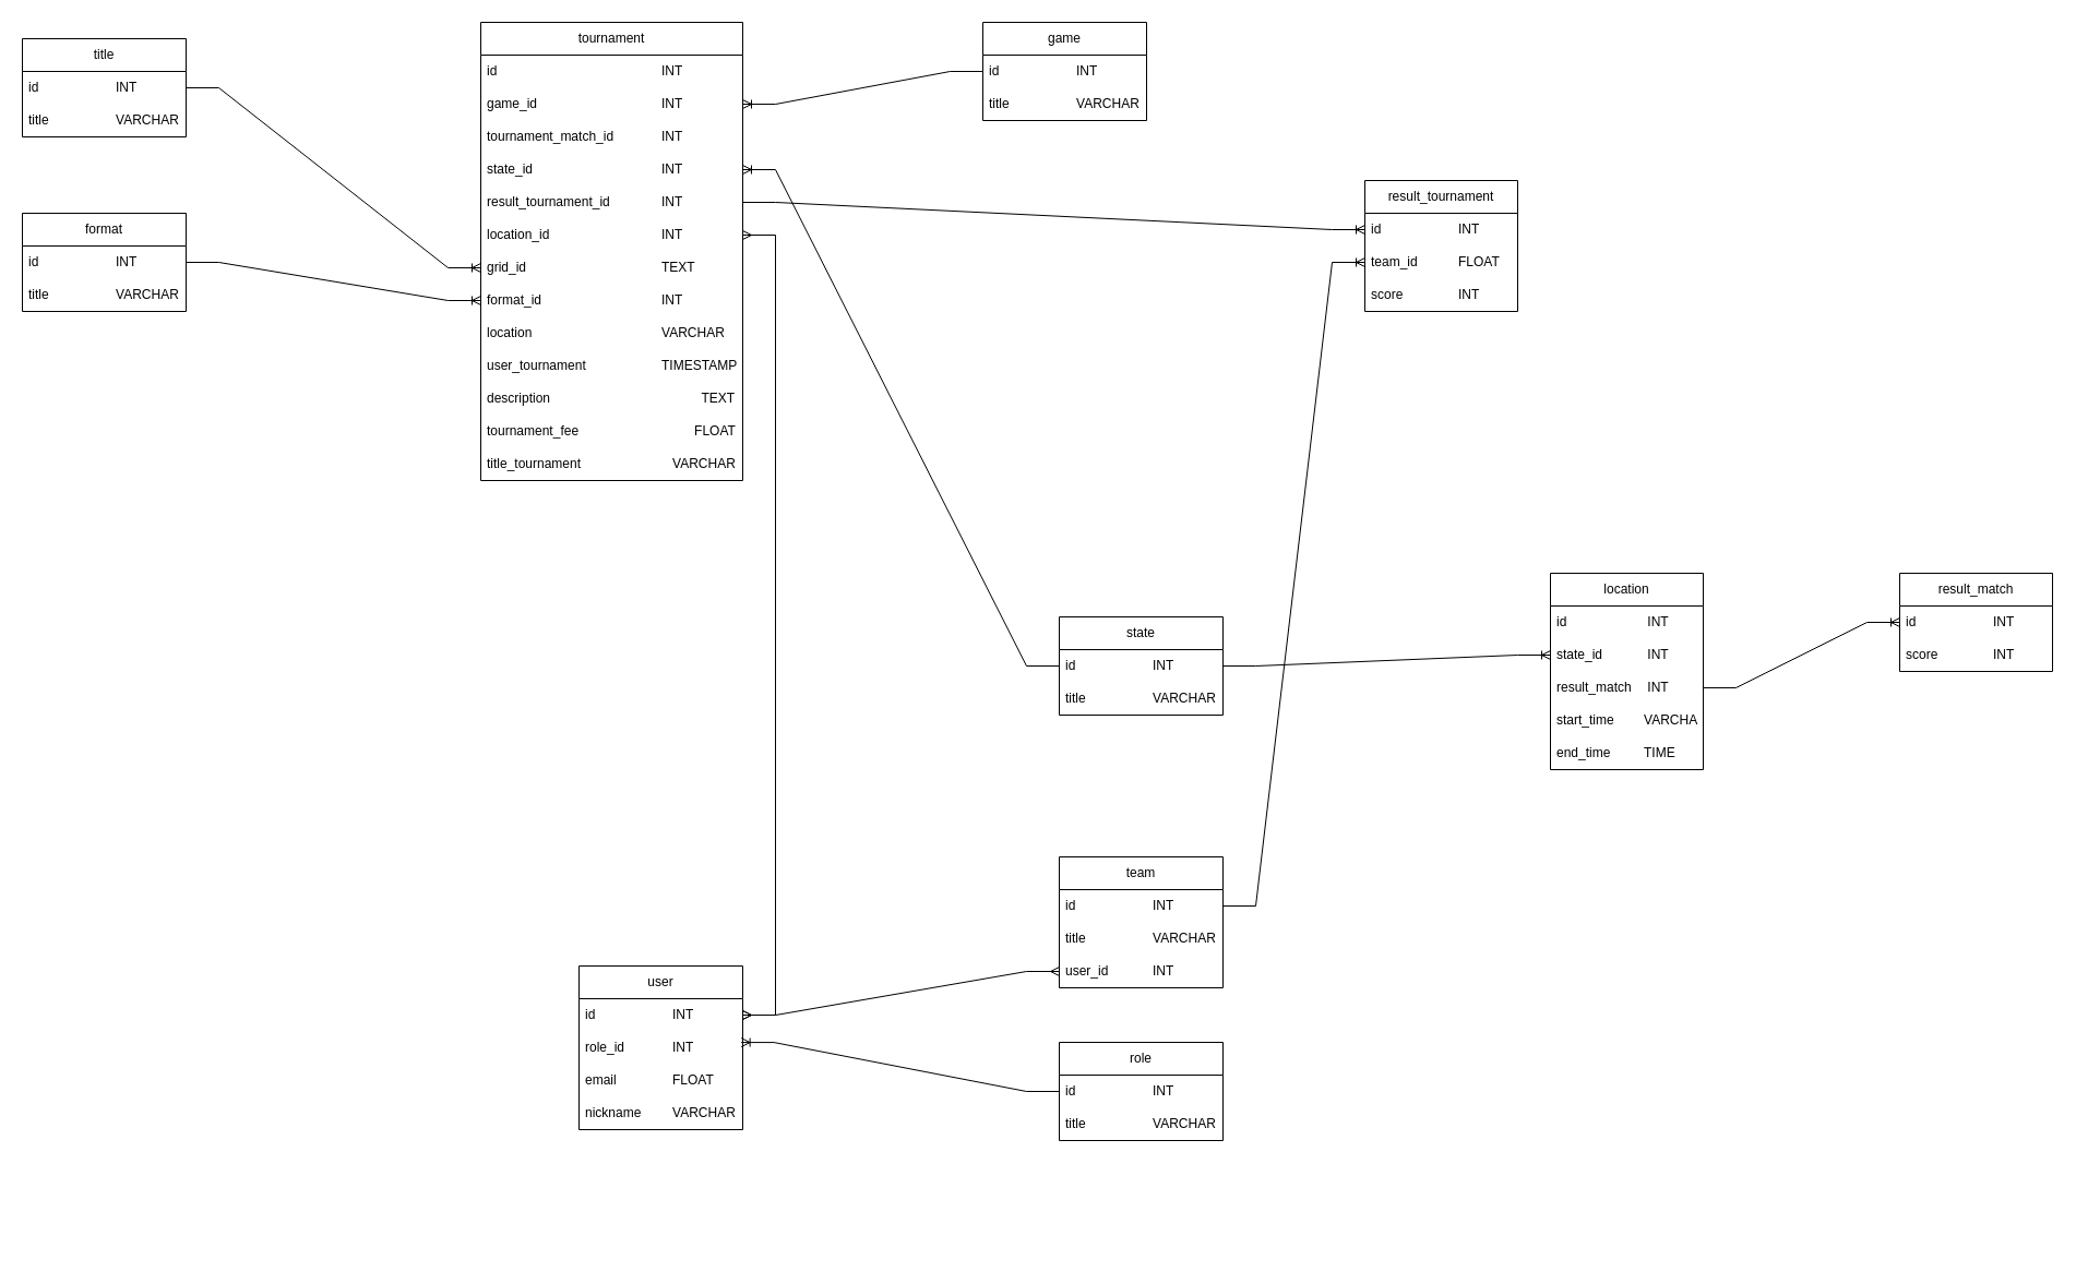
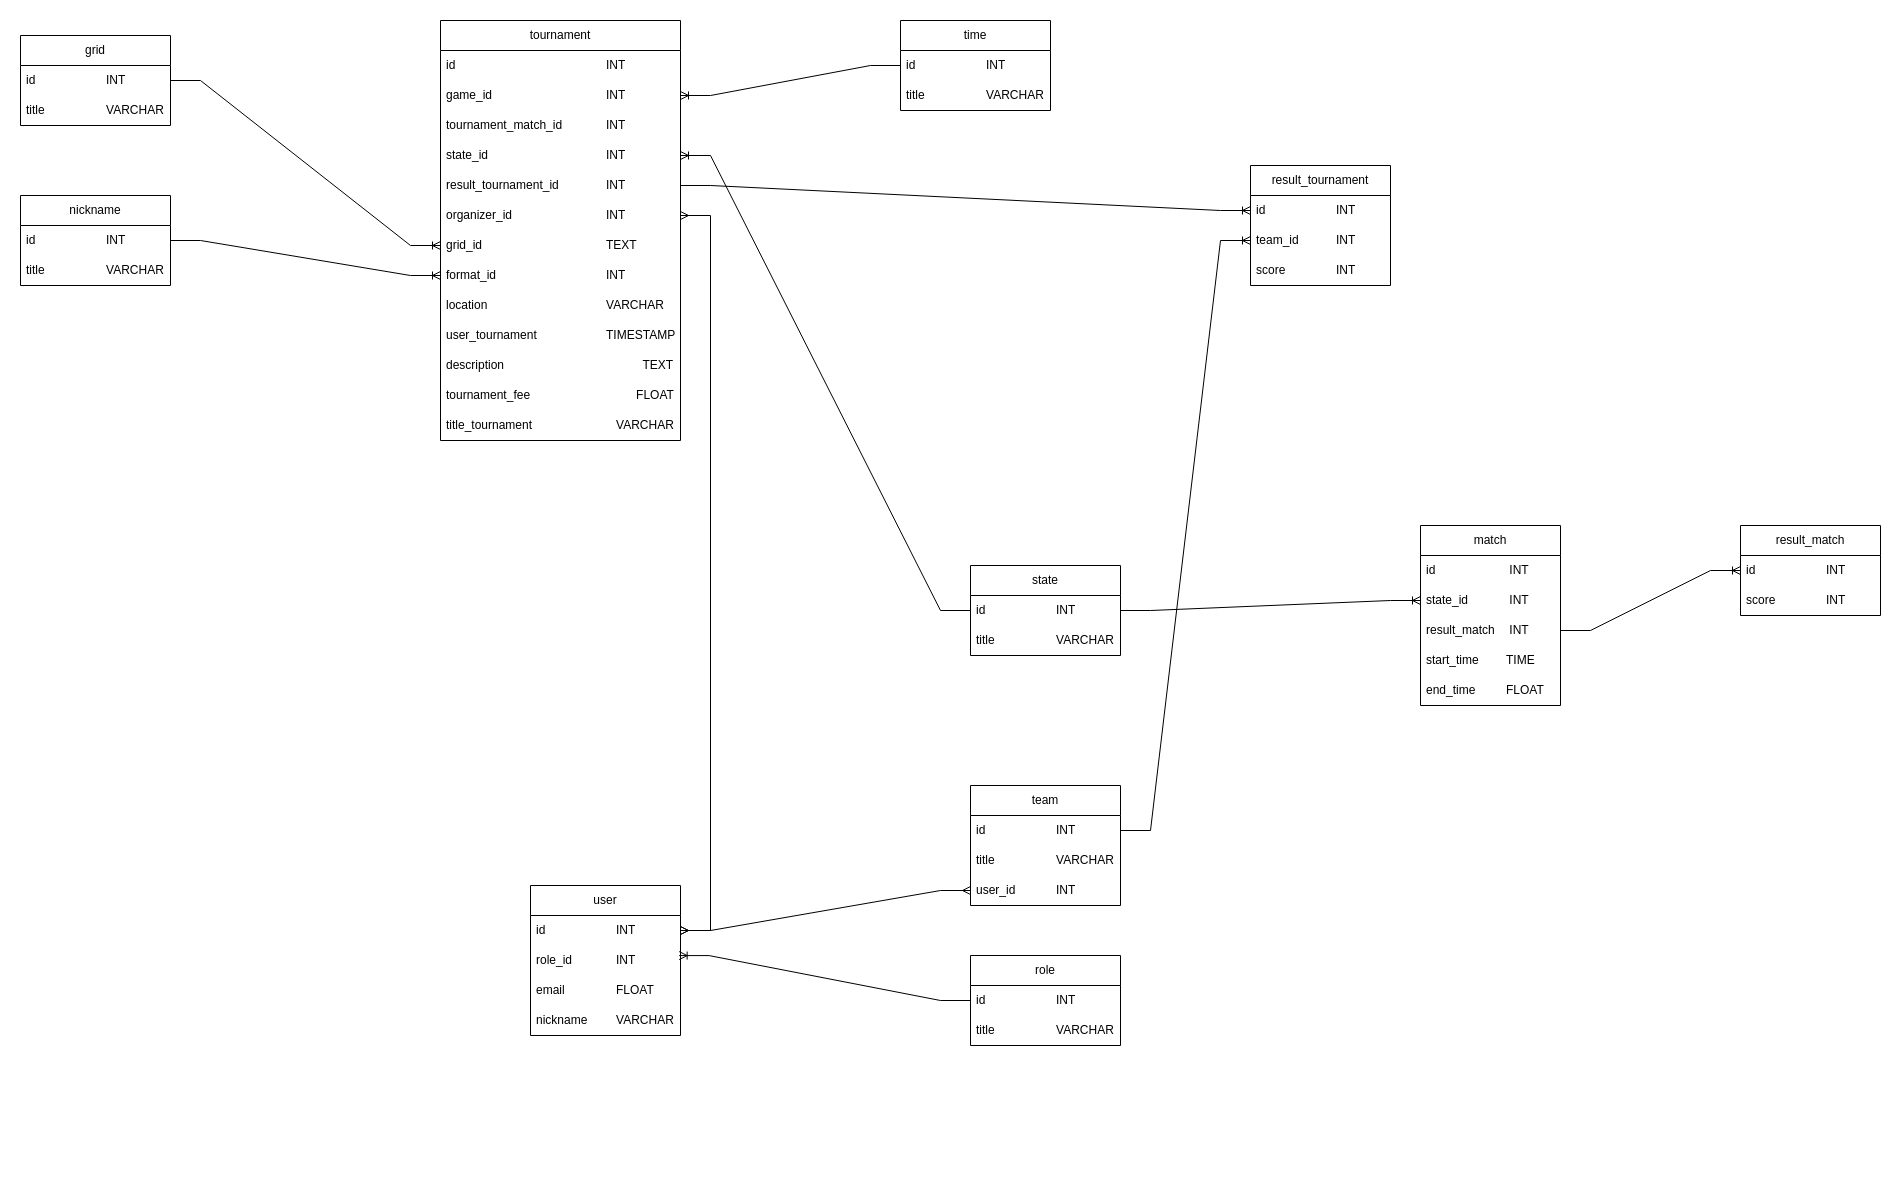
- <mxCell id="46" value="game" style="swimlane;fontStyle=0;childLayout=stackLayout;horizontal=1;startSize=30;horizontalStack=0;resizeParent=1;resizeParentMax=0;resizeLast=0;collapsible=1;marginBottom=0;whiteSpace=wrap;html=1;" parent="1" vertex="1"><mxGeometry x="900" y="20" width="150" height="90" as="geometry" /></mxCell>
+ <mxCell id="46" value="time" style="swimlane;fontStyle=0;childLayout=stackLayout;horizontal=1;startSize=30;horizontalStack=0;resizeParent=1;resizeParentMax=0;resizeLast=0;collapsible=1;marginBottom=0;whiteSpace=wrap;html=1;" parent="1" vertex="1"><mxGeometry x="900" y="20" width="150" height="90" as="geometry" /></mxCell>
- <mxCell id="51" value="title" style="swimlane;fontStyle=0;childLayout=stackLayout;horizontal=1;startSize=30;horizontalStack=0;resizeParent=1;resizeParentMax=0;resizeLast=0;collapsible=1;marginBottom=0;whiteSpace=wrap;html=1;" parent="1" vertex="1"><mxGeometry x="20" y="35" width="150" height="90" as="geometry" /></mxCell>
+ <mxCell id="51" value="grid" style="swimlane;fontStyle=0;childLayout=stackLayout;horizontal=1;startSize=30;horizontalStack=0;resizeParent=1;resizeParentMax=0;resizeLast=0;collapsible=1;marginBottom=0;whiteSpace=wrap;html=1;" parent="1" vertex="1"><mxGeometry x="20" y="35" width="150" height="90" as="geometry" /></mxCell>
- <mxCell id="55" value="format" style="swimlane;fontStyle=0;childLayout=stackLayout;horizontal=1;startSize=30;horizontalStack=0;resizeParent=1;resizeParentMax=0;resizeLast=0;collapsible=1;marginBottom=0;whiteSpace=wrap;html=1;" parent="1" vertex="1"><mxGeometry x="20" y="195" width="150" height="90" as="geometry" /></mxCell>
+ <mxCell id="55" value="nickname" style="swimlane;fontStyle=0;childLayout=stackLayout;horizontal=1;startSize=30;horizontalStack=0;resizeParent=1;resizeParentMax=0;resizeLast=0;collapsible=1;marginBottom=0;whiteSpace=wrap;html=1;" parent="1" vertex="1"><mxGeometry x="20" y="195" width="150" height="90" as="geometry" /></mxCell>
- <mxCell id="31" value="location_id&amp;nbsp;&lt;span style=&quot;white-space: pre;&quot;&gt;&#09;&lt;/span&gt;&lt;span style=&quot;white-space: pre;&quot;&gt;&#09;&lt;span style=&quot;white-space: pre;&quot;&gt;&#09;&lt;/span&gt;   &lt;span style=&quot;white-space: pre;&quot;&gt;&#09;&lt;/span&gt;&lt;/span&gt;INT" style="text;strokeColor=none;fillColor=none;align=left;verticalAlign=middle;spacingLeft=4;spacingRight=4;overflow=hidden;points=[[0,0.5],[1,0.5]];portConstraint=eastwest;rotatable=0;whiteSpace=wrap;html=1;" parent="25" vertex="1"><mxGeometry y="180" width="240" height="30" as="geometry" /></mxCell>
+ <mxCell id="31" value="organizer_id&amp;nbsp;&lt;span style=&quot;white-space: pre;&quot;&gt;&#09;&lt;/span&gt;&lt;span style=&quot;white-space: pre;&quot;&gt;&#09;&lt;span style=&quot;white-space: pre;&quot;&gt;&#09;&lt;/span&gt;   &lt;span style=&quot;white-space: pre;&quot;&gt;&#09;&lt;/span&gt;&lt;/span&gt;INT" style="text;strokeColor=none;fillColor=none;align=left;verticalAlign=middle;spacingLeft=4;spacingRight=4;overflow=hidden;points=[[0,0.5],[1,0.5]];portConstraint=eastwest;rotatable=0;whiteSpace=wrap;html=1;" parent="25" vertex="1"><mxGeometry y="180" width="240" height="30" as="geometry" /></mxCell>
- <mxCell id="43" value="team_id&lt;span style=&quot;white-space: pre;&quot;&gt;&#09;&lt;/span&gt;&lt;span style=&quot;white-space: pre;&quot;&gt;&#09;&lt;/span&gt;FLOAT" style="text;strokeColor=none;fillColor=none;align=left;verticalAlign=middle;spacingLeft=4;spacingRight=4;overflow=hidden;points=[[0,0.5],[1,0.5]];portConstraint=eastwest;rotatable=0;whiteSpace=wrap;html=1;" parent="41" vertex="1"><mxGeometry y="60" width="140" height="30" as="geometry" /></mxCell>
+ <mxCell id="43" value="team_id&lt;span style=&quot;white-space: pre;&quot;&gt;&#09;&lt;/span&gt;&lt;span style=&quot;white-space: pre;&quot;&gt;&#09;&lt;/span&gt;INT" style="text;strokeColor=none;fillColor=none;align=left;verticalAlign=middle;spacingLeft=4;spacingRight=4;overflow=hidden;points=[[0,0.5],[1,0.5]];portConstraint=eastwest;rotatable=0;whiteSpace=wrap;html=1;" parent="41" vertex="1"><mxGeometry y="60" width="140" height="30" as="geometry" /></mxCell>
- <mxCell id="15" value="location" style="swimlane;fontStyle=0;childLayout=stackLayout;horizontal=1;startSize=30;horizontalStack=0;resizeParent=1;resizeParentMax=0;resizeLast=0;collapsible=1;marginBottom=0;whiteSpace=wrap;html=1;" parent="1" vertex="1"><mxGeometry x="1420" y="525" width="140" height="180" as="geometry" /></mxCell>
+ <mxCell id="15" value="match" style="swimlane;fontStyle=0;childLayout=stackLayout;horizontal=1;startSize=30;horizontalStack=0;resizeParent=1;resizeParentMax=0;resizeLast=0;collapsible=1;marginBottom=0;whiteSpace=wrap;html=1;" parent="1" vertex="1"><mxGeometry x="1420" y="525" width="140" height="180" as="geometry" /></mxCell>
- <mxCell id="19" value="start_time&lt;span style=&quot;white-space: pre;&quot;&gt;&#09;&lt;/span&gt;VARCHAR" style="text;strokeColor=none;fillColor=none;align=left;verticalAlign=middle;spacingLeft=4;spacingRight=4;overflow=hidden;points=[[0,0.5],[1,0.5]];portConstraint=eastwest;rotatable=0;whiteSpace=wrap;html=1;" parent="15" vertex="1"><mxGeometry y="120" width="140" height="30" as="geometry" /></mxCell>
+ <mxCell id="19" value="start_time&lt;span style=&quot;white-space: pre;&quot;&gt;&#09;&lt;/span&gt;TIME" style="text;strokeColor=none;fillColor=none;align=left;verticalAlign=middle;spacingLeft=4;spacingRight=4;overflow=hidden;points=[[0,0.5],[1,0.5]];portConstraint=eastwest;rotatable=0;whiteSpace=wrap;html=1;" parent="15" vertex="1"><mxGeometry y="120" width="140" height="30" as="geometry" /></mxCell>
- <mxCell id="20" value="end_time&lt;span style=&quot;white-space: pre;&quot;&gt;&#09;&lt;/span&gt;&lt;span style=&quot;white-space: pre;&quot;&gt;&#09;&lt;/span&gt;TIME" style="text;strokeColor=none;fillColor=none;align=left;verticalAlign=middle;spacingLeft=4;spacingRight=4;overflow=hidden;points=[[0,0.5],[1,0.5]];portConstraint=eastwest;rotatable=0;whiteSpace=wrap;html=1;" parent="15" vertex="1"><mxGeometry y="150" width="140" height="30" as="geometry" /></mxCell>
+ <mxCell id="20" value="end_time&lt;span style=&quot;white-space: pre;&quot;&gt;&#09;&lt;/span&gt;&lt;span style=&quot;white-space: pre;&quot;&gt;&#09;&lt;/span&gt;FLOAT" style="text;strokeColor=none;fillColor=none;align=left;verticalAlign=middle;spacingLeft=4;spacingRight=4;overflow=hidden;points=[[0,0.5],[1,0.5]];portConstraint=eastwest;rotatable=0;whiteSpace=wrap;html=1;" parent="15" vertex="1"><mxGeometry y="150" width="140" height="30" as="geometry" /></mxCell>
